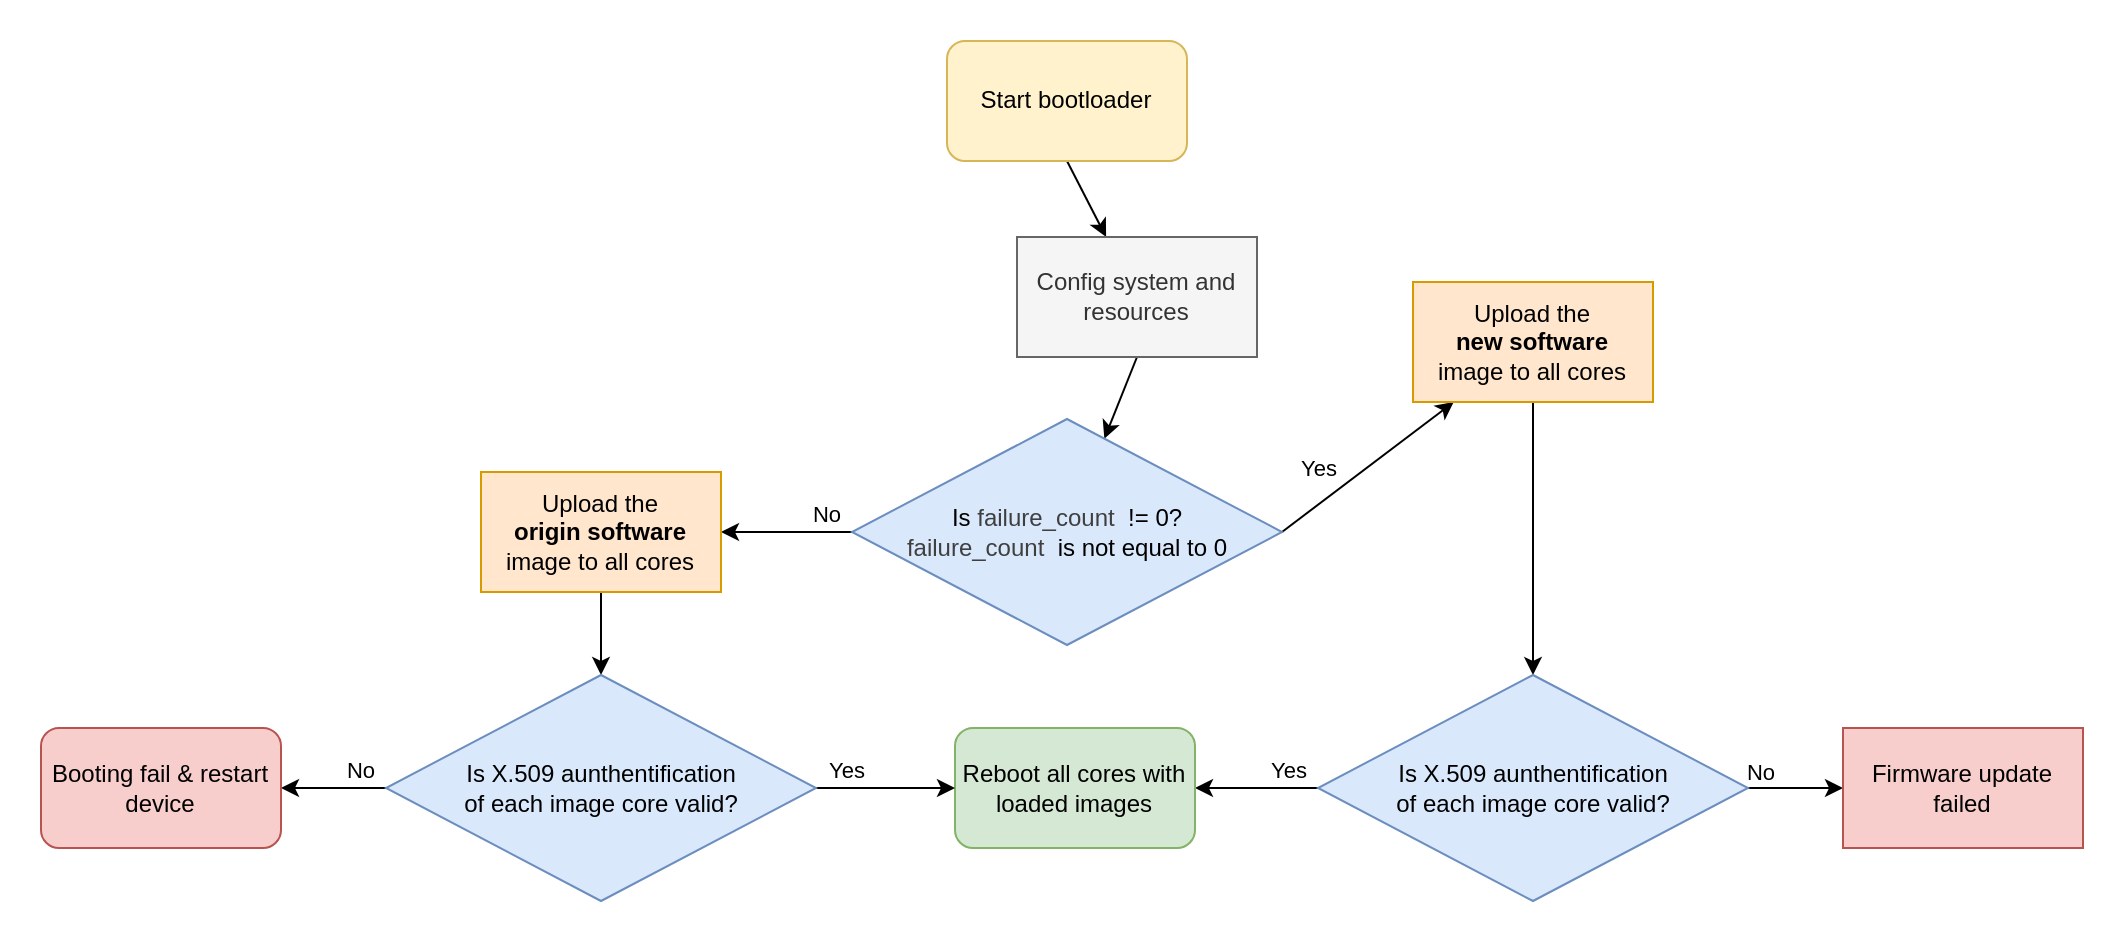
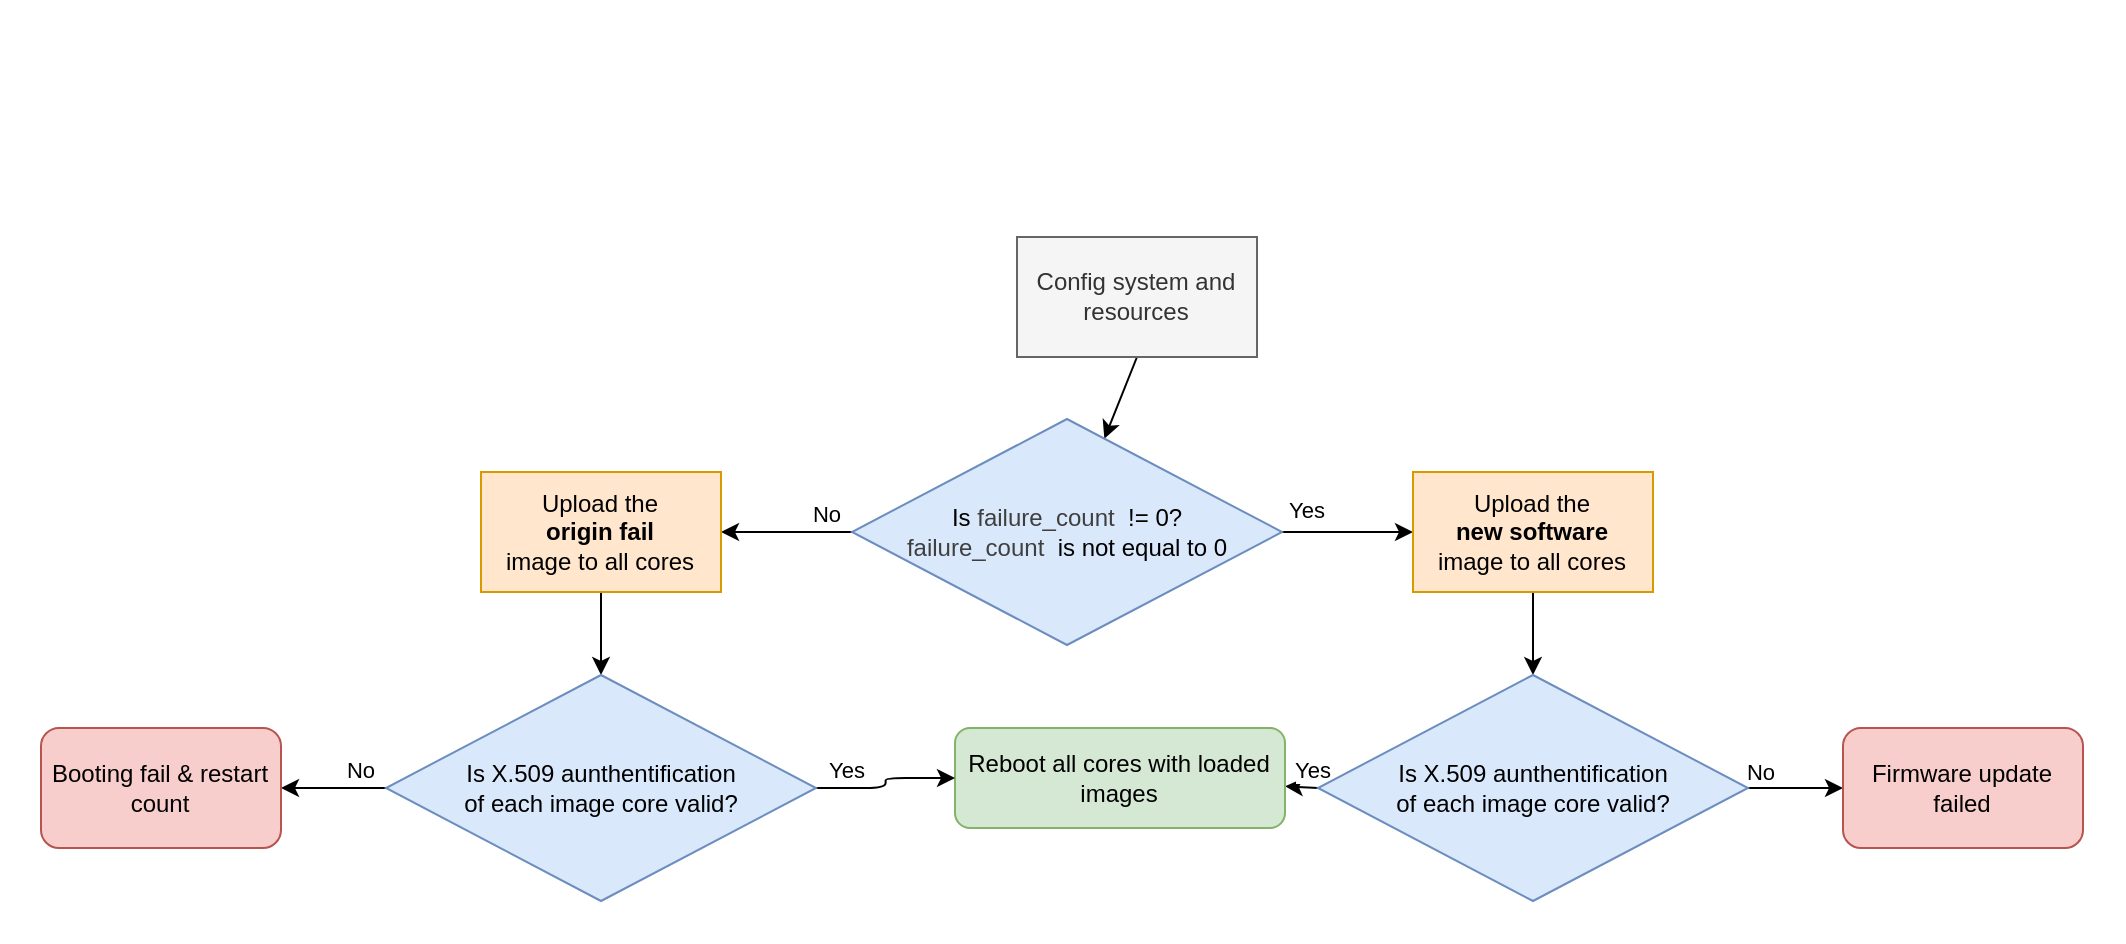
- <mxCell id="3" value="Start bootloader" style="rounded=1;whiteSpace=wrap;html=1;fillColor=#fff2cc;strokeColor=#d6b656;" parent="1" vertex="1"><mxGeometry x="473" y="20" width="120" height="60" as="geometry" /></mxCell>
- <mxCell id="2" style="edgeStyle=none;html=1;exitX=0.5;exitY=1;exitDx=0;exitDy=0;" parent="1" source="3" target="5" edge="1"><mxGeometry relative="1" as="geometry" /></mxCell>
- <mxCell id="12" value="Upload the&lt;font color=&quot;#000000&quot;&gt;&lt;br&gt;&lt;/font&gt;&lt;b&gt;new software&lt;br&gt;&lt;/b&gt;image to all cores" style="rounded=0;whiteSpace=wrap;html=1;fillColor=#ffe6cc;strokeColor=#d79b00;" parent="1" vertex="1"><mxGeometry x="706" y="140.5" width="120" height="60" as="geometry" /></mxCell>
+ <mxCell id="12" value="Upload the&lt;font color=&quot;#000000&quot;&gt;&lt;br&gt;&lt;/font&gt;&lt;b&gt;new software&lt;br&gt;&lt;/b&gt;image to all cores" style="rounded=0;whiteSpace=wrap;html=1;fillColor=#ffe6cc;strokeColor=#d79b00;" parent="1" vertex="1"><mxGeometry x="706" y="235.5" width="120" height="60" as="geometry" /></mxCell>
- <mxCell id="20" value="Upload the&lt;font color=&quot;#000000&quot;&gt;&lt;br&gt;&lt;/font&gt;&lt;b&gt;origin software&lt;br&gt;&lt;/b&gt;image to all cores" style="rounded=0;whiteSpace=wrap;html=1;fillColor=#ffe6cc;strokeColor=#d79b00;" parent="1" vertex="1"><mxGeometry x="240" y="235.5" width="120" height="60" as="geometry" /></mxCell>
+ <mxCell id="20" value="Upload the&lt;font color=&quot;#000000&quot;&gt;&lt;br&gt;&lt;/font&gt;&lt;b&gt;origin fail&lt;br&gt;&lt;/b&gt;image to all cores" style="rounded=0;whiteSpace=wrap;html=1;fillColor=#ffe6cc;strokeColor=#d79b00;" parent="1" vertex="1"><mxGeometry x="240" y="235.5" width="120" height="60" as="geometry" /></mxCell>
- <mxCell id="18" value="Reboot all cores with loaded images" style="rounded=1;whiteSpace=wrap;html=1;fillColor=#d5e8d4;strokeColor=#82b366;" parent="1" vertex="1"><mxGeometry x="477" y="363.5" width="120" height="60" as="geometry" /></mxCell>
+ <mxCell id="18" value="Reboot all cores with loaded images" style="rounded=1;whiteSpace=wrap;html=1;fillColor=#d5e8d4;strokeColor=#82b366;" parent="1" vertex="1"><mxGeometry x="477" y="363.5" width="165" height="50" as="geometry" /></mxCell>
- <mxCell id="27" value="Firmware update failed" style="whiteSpace=wrap;html=1;fillColor=#f8cecc;strokeColor=#b85450;rounded=0;" parent="1" vertex="1"><mxGeometry x="921" y="363.5" width="120" height="60" as="geometry" /></mxCell>
+ <mxCell id="27" value="Firmware update failed" style="rounded=1;whiteSpace=wrap;html=1;fillColor=#f8cecc;strokeColor=#b85450;" parent="1" vertex="1"><mxGeometry x="921" y="363.5" width="120" height="60" as="geometry" /></mxCell>
- <mxCell id="26" value="Booting fail &amp;amp; restart device" style="rounded=1;whiteSpace=wrap;html=1;fillColor=#f8cecc;strokeColor=#b85450;" parent="1" vertex="1"><mxGeometry x="20" y="363.5" width="120" height="60" as="geometry" /></mxCell>
+ <mxCell id="26" value="Booting fail &amp;amp; restart count" style="rounded=1;whiteSpace=wrap;html=1;fillColor=#f8cecc;strokeColor=#b85450;" parent="1" vertex="1"><mxGeometry x="20" y="363.5" width="120" height="60" as="geometry" /></mxCell>
